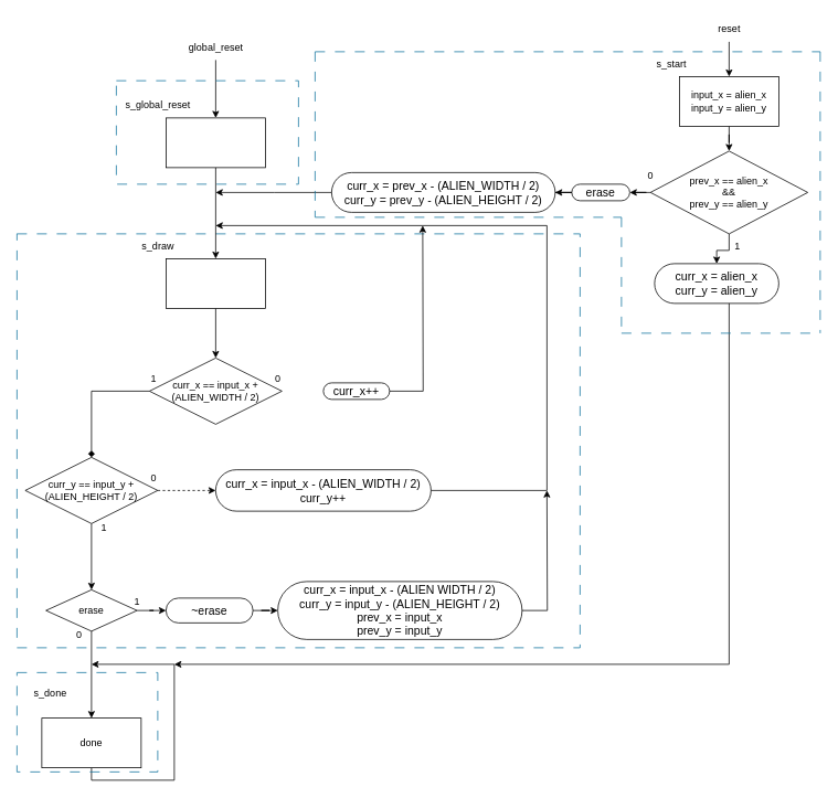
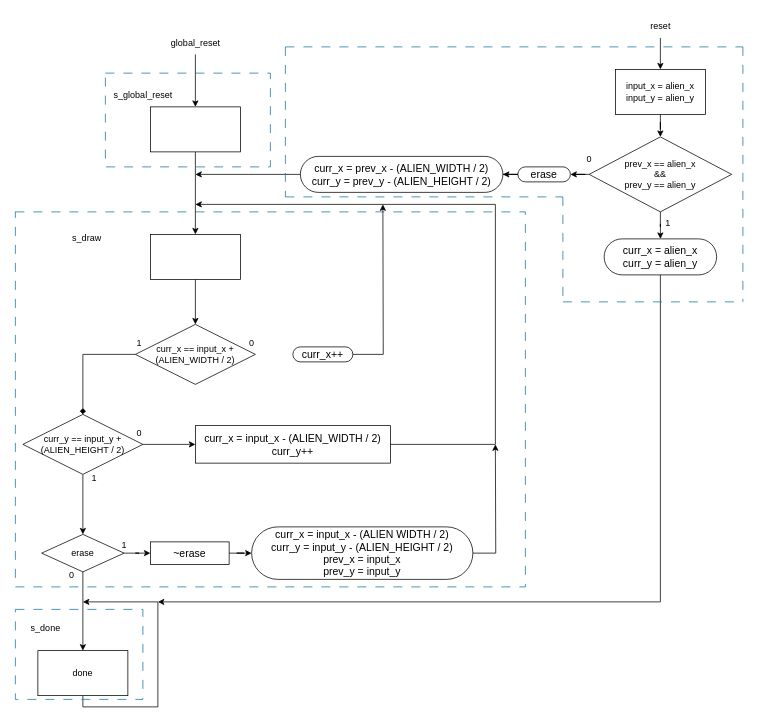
- <mxCell id="38" value="s_start" style="text;html=1;align=center;verticalAlign=middle;resizable=0;points=[];autosize=1;strokeColor=none;fillColor=none;" vertex="1" parent="1"><mxGeometry x="780" y="62" width="60" height="30" as="geometry" /></mxCell>
- <mxCell id="10" value="s_draw" style="text;html=1;align=center;verticalAlign=middle;resizable=0;points=[];autosize=1;strokeColor=none;fillColor=none;" vertex="1" parent="1"><mxGeometry x="160" y="282" width="60" height="30" as="geometry" /></mxCell>
+ <mxCell id="10" value="s_draw" style="text;html=1;align=center;verticalAlign=middle;resizable=0;points=[];autosize=1;strokeColor=none;fillColor=none;" vertex="1" parent="1"><mxGeometry x="85" y="302" width="60" height="30" as="geometry" /></mxCell>
- <mxCell id="49" value="&lt;span style=&quot;font-weight: normal;&quot;&gt;curr_x = alien_x&lt;br&gt;curr_y = alien_y&lt;br&gt;&lt;/span&gt;" style="rounded=1;whiteSpace=wrap;html=1;arcSize=50;strokeWidth=1;fillColor=none;whiteSpace=wrap;align=center;verticalAlign=middle;spacingLeft=0;fontStyle=1;fontSize=14;spacing=10;" vertex="1" parent="1"><mxGeometry x="790" y="318" width="150" height="48" as="geometry" /></mxCell>
+ <mxCell id="49" value="&lt;span style=&quot;font-weight: normal;&quot;&gt;curr_x = alien_x&lt;br&gt;curr_y = alien_y&lt;br&gt;&lt;/span&gt;" style="rounded=1;whiteSpace=wrap;html=1;arcSize=50;strokeWidth=1;fillColor=none;whiteSpace=wrap;align=center;verticalAlign=middle;spacingLeft=0;fontStyle=1;fontSize=14;spacing=10;" vertex="1" parent="1"><mxGeometry x="805" y="318" width="150" height="48" as="geometry" /></mxCell>
- <mxCell id="13" style="edgeStyle=orthogonalEdgeStyle;rounded=0;orthogonalLoop=1;jettySize=auto;html=1;entryX=0;entryY=0.5;entryDx=0;entryDy=0;dashed=1;" edge="1" parent="1" source="15" target="21"><mxGeometry relative="1" as="geometry" /></mxCell>
+ <mxCell id="13" style="edgeStyle=orthogonalEdgeStyle;rounded=0;orthogonalLoop=1;jettySize=auto;html=1;entryX=0;entryY=0.5;entryDx=0;entryDy=0;" edge="1" parent="1" source="15" target="21"><mxGeometry relative="1" as="geometry" /></mxCell>
- <mxCell id="21" value="&lt;span style=&quot;font-weight: normal;&quot;&gt;curr_x = input_x - (ALIEN_WIDTH / 2)&lt;br&gt;curr_y++&lt;br&gt;&lt;/span&gt;" style="rounded=1;whiteSpace=wrap;html=1;arcSize=50;strokeWidth=1;fillColor=none;whiteSpace=wrap;align=center;verticalAlign=middle;spacingLeft=0;fontStyle=1;fontSize=14;spacing=10;" vertex="1" parent="1"><mxGeometry x="260" y="567" width="260" height="50" as="geometry" /></mxCell>
+ <mxCell id="21" value="&lt;span style=&quot;font-weight: normal;&quot;&gt;curr_x = input_x - (ALIEN_WIDTH / 2)&lt;br&gt;curr_y++&lt;br&gt;&lt;/span&gt;" style="whiteSpace=wrap;html=1;arcSize=50;strokeWidth=1;fillColor=none;whiteSpace=wrap;align=center;verticalAlign=middle;spacingLeft=0;fontStyle=1;fontSize=14;spacing=10;rounded=0;" vertex="1" parent="1"><mxGeometry x="260" y="567" width="260" height="50" as="geometry" /></mxCell>
- <mxCell id="28" value="&lt;span style=&quot;font-weight: normal;&quot;&gt;~erase&lt;br&gt;&lt;/span&gt;" style="rounded=1;whiteSpace=wrap;html=1;arcSize=50;strokeWidth=1;fillColor=none;whiteSpace=wrap;align=center;verticalAlign=middle;spacingLeft=0;fontStyle=1;fontSize=14;spacing=10;" vertex="1" parent="1"><mxGeometry x="200" y="722" width="105" height="30" as="geometry" /></mxCell>
+ <mxCell id="28" value="&lt;span style=&quot;font-weight: normal;&quot;&gt;~erase&lt;br&gt;&lt;/span&gt;" style="whiteSpace=wrap;html=1;arcSize=50;strokeWidth=1;fillColor=none;whiteSpace=wrap;align=center;verticalAlign=middle;spacingLeft=0;fontStyle=1;fontSize=14;spacing=10;rounded=0;" vertex="1" parent="1"><mxGeometry x="200" y="722" width="105" height="30" as="geometry" /></mxCell>
